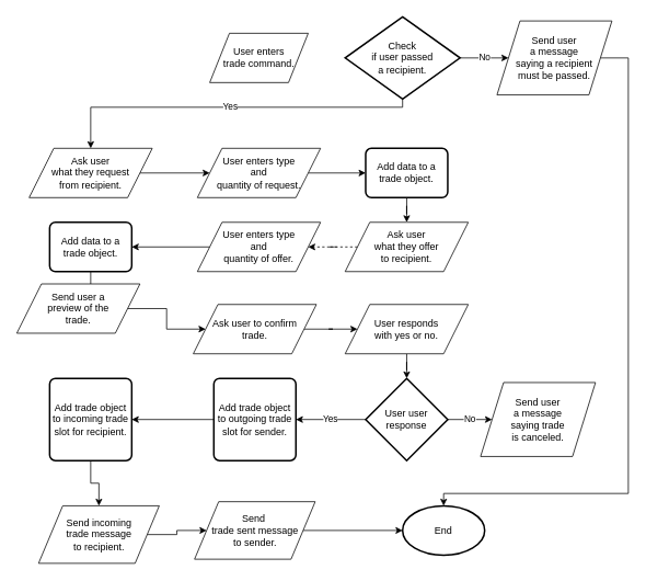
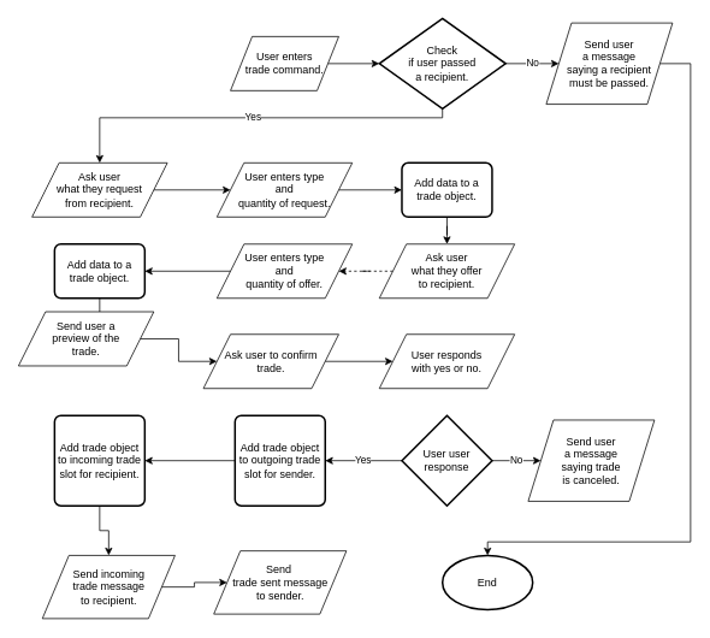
+ <mxCell id="2" value="" style="edgeStyle=orthogonalEdgeStyle;rounded=0;orthogonalLoop=1;jettySize=auto;html=1;" edge="1" parent="1" source="3" target="6"><mxGeometry relative="1" as="geometry" /></mxCell>
- <mxCell id="24" value="Ask user to confirm&lt;br&gt;trade.&lt;br&gt;" style="shape=parallelogram;perimeter=parallelogramPerimeter;whiteSpace=wrap;html=1;" vertex="1" parent="1"><mxGeometry x="235" y="370" width="150" height="60" as="geometry" /></mxCell>
+ <mxCell id="24" value="Ask user to confirm&lt;br&gt;trade.&lt;br&gt;" style="shape=parallelogram;perimeter=parallelogramPerimeter;whiteSpace=wrap;html=1;" vertex="1" parent="1"><mxGeometry x="225" y="370" width="150" height="60" as="geometry" /></mxCell>
- <mxCell id="25" value="" style="edgeStyle=orthogonalEdgeStyle;rounded=0;orthogonalLoop=1;jettySize=auto;html=1;" edge="1" parent="1" source="26" target="29"><mxGeometry relative="1" as="geometry" /></mxCell>
- <mxCell id="38" style="edgeStyle=orthogonalEdgeStyle;rounded=0;orthogonalLoop=1;jettySize=auto;html=1;entryX=0;entryY=0.5;entryDx=0;entryDy=0;entryPerimeter=0;" edge="1" parent="1" source="39" target="35"><mxGeometry relative="1" as="geometry" /></mxCell>
